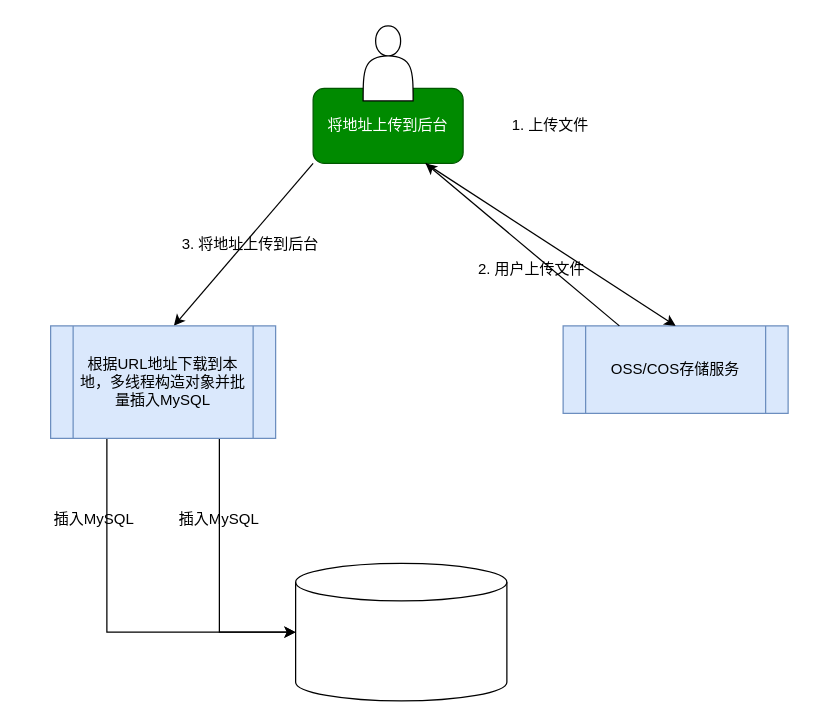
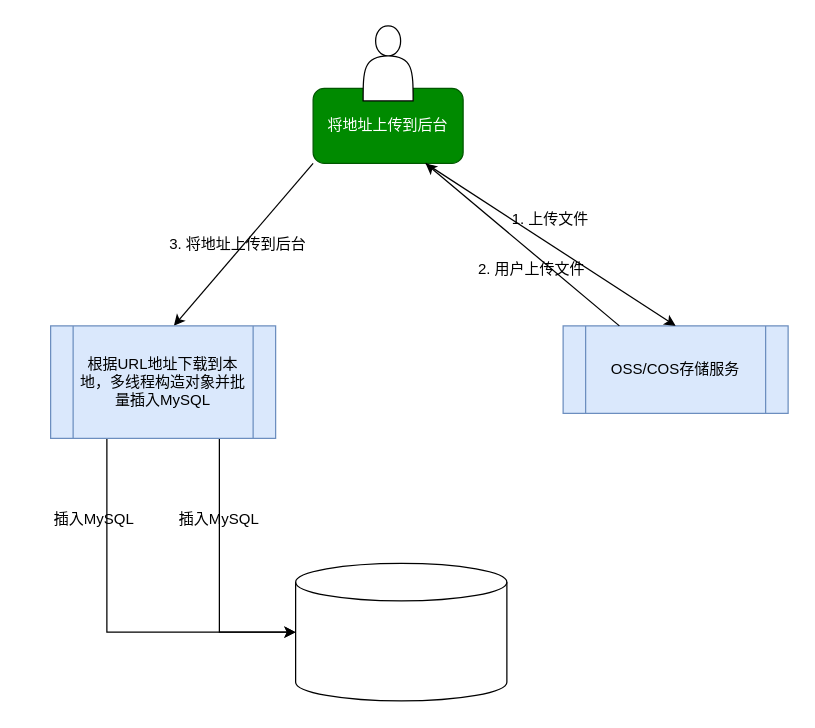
- <mxCell id="6" value="1. 上传文件" style="text;html=1;strokeColor=none;fillColor=none;align=center;verticalAlign=middle;whiteSpace=wrap;rounded=0;" vertex="1" parent="1"><mxGeometry x="390" y="85" width="100" height="30" as="geometry" /></mxCell>
+ <mxCell id="6" value="1. 上传文件" style="text;html=1;strokeColor=none;fillColor=none;align=center;verticalAlign=middle;whiteSpace=wrap;rounded=0;" vertex="1" parent="1"><mxGeometry x="390" y="160" width="100" height="30" as="geometry" /></mxCell>
- <mxCell id="10" value="3. 将地址上传到后台" style="text;html=1;strokeColor=none;fillColor=none;align=center;verticalAlign=middle;whiteSpace=wrap;rounded=0;" vertex="1" parent="1"><mxGeometry x="130" y="180" width="140" height="30" as="geometry" /></mxCell>
+ <mxCell id="10" value="3. 将地址上传到后台" style="text;html=1;strokeColor=none;fillColor=none;align=center;verticalAlign=middle;whiteSpace=wrap;rounded=0;" vertex="1" parent="1"><mxGeometry x="120" y="180" width="140" height="30" as="geometry" /></mxCell>
